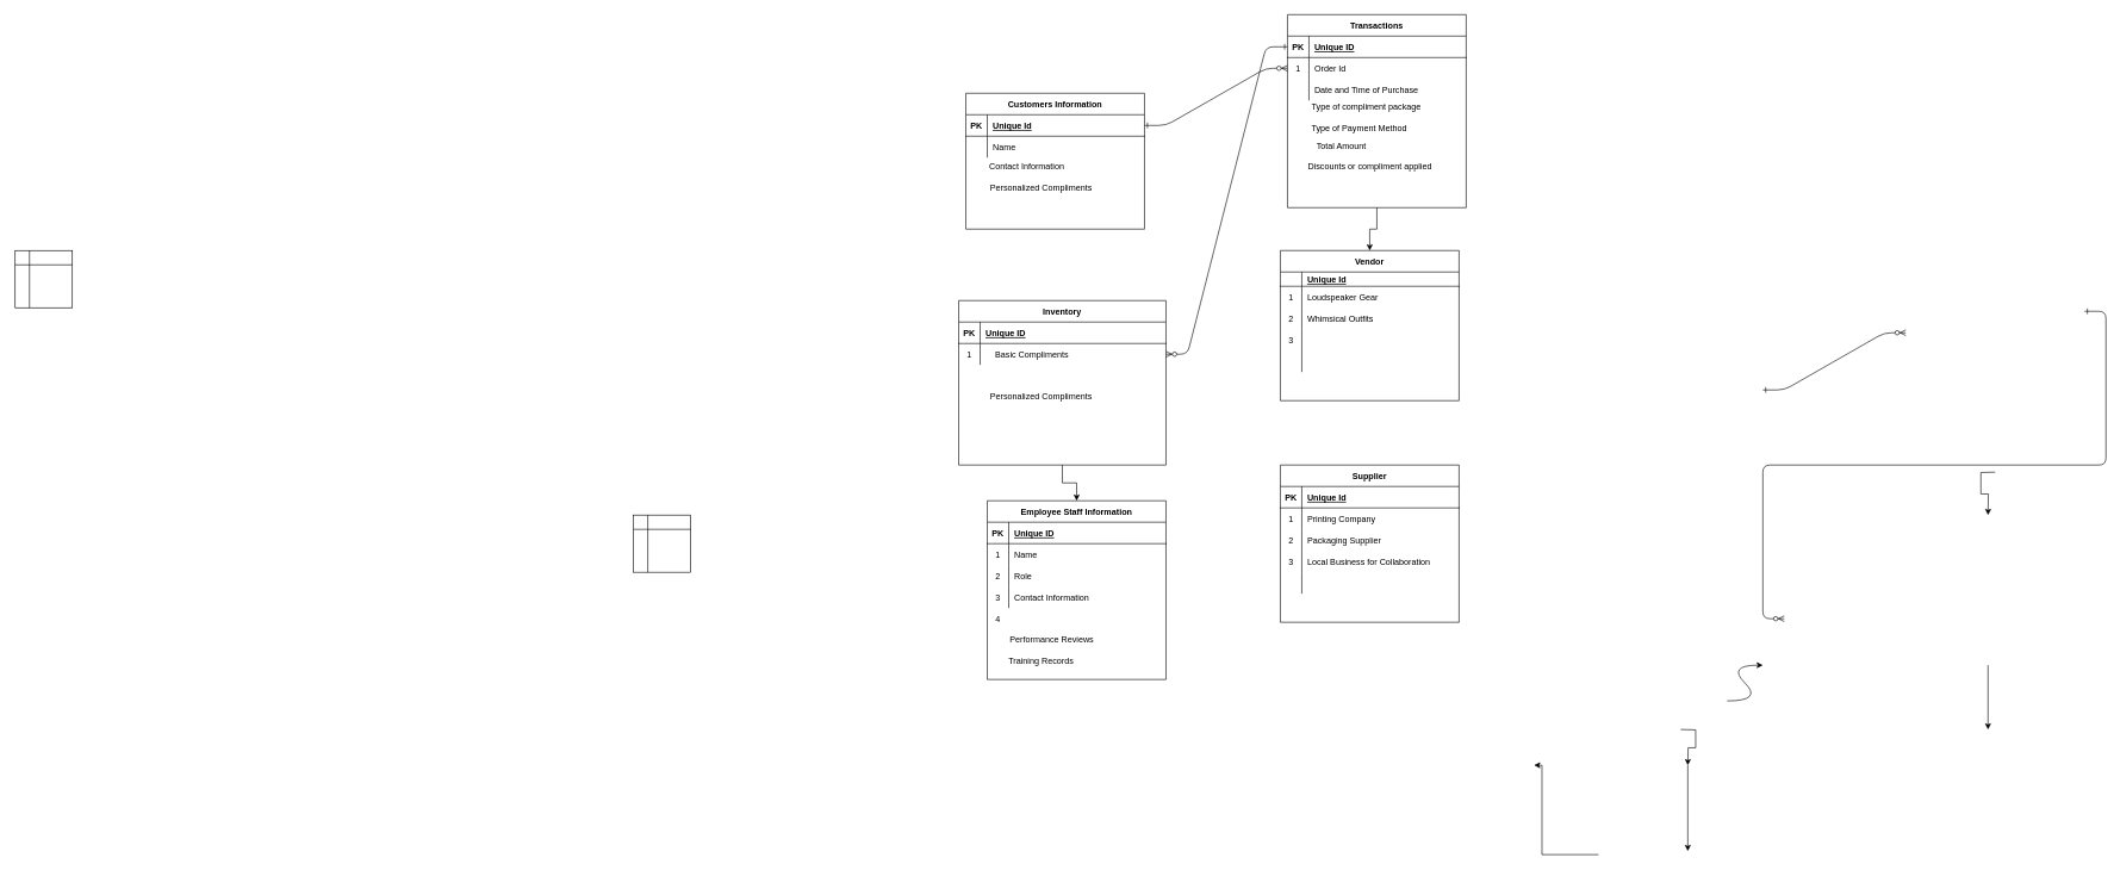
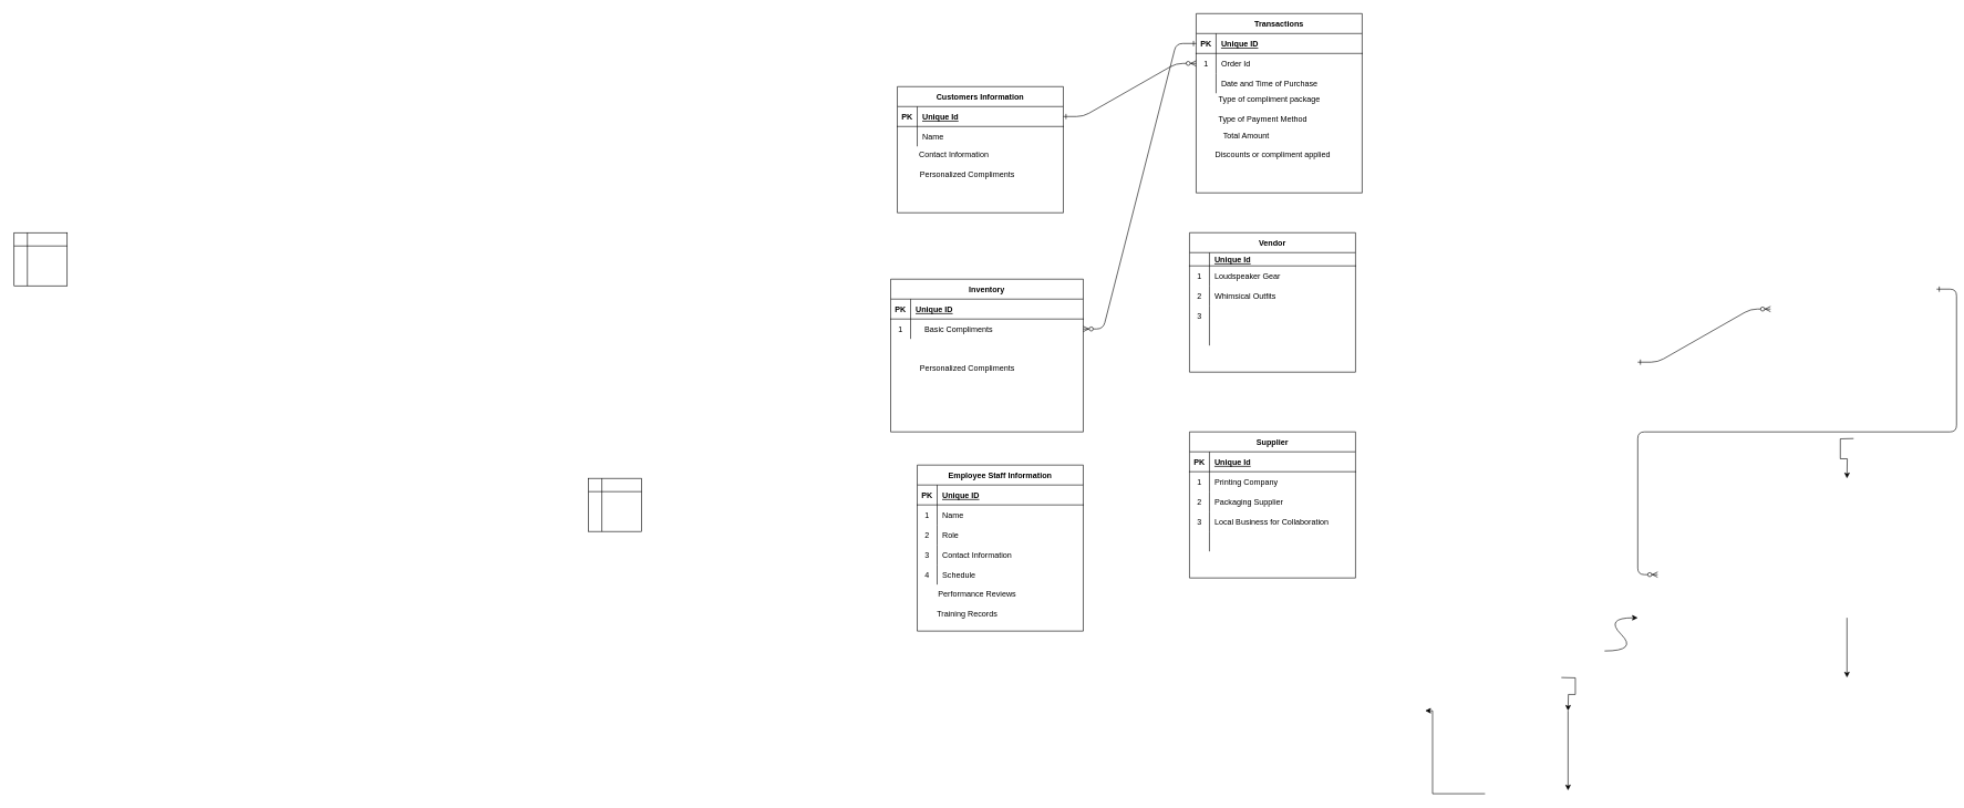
- <mxCell id="4" value="" style="edgeStyle=orthogonalEdgeStyle;rounded=0;orthogonalLoop=1;jettySize=auto;html=1;" parent="1" source="5" target="37" edge="1"><mxGeometry relative="1" as="geometry" /></mxCell>
- <mxCell id="15" value="" style="edgeStyle=orthogonalEdgeStyle;rounded=0;orthogonalLoop=1;jettySize=auto;html=1;" parent="1" source="16" target="52" edge="1"><mxGeometry relative="1" as="geometry" /></mxCell>
+ <mxCell id="67" value="Schedule" style="shape=partialRectangle;overflow=hidden;connectable=0;fillColor=none;top=0;left=0;bottom=0;right=0;align=left;spacingLeft=6;" parent="65" vertex="1"><mxGeometry x="30" width="220" height="30" as="geometry"><mxRectangle width="220" height="30" as="alternateBounds" /></mxGeometry></mxCell>
